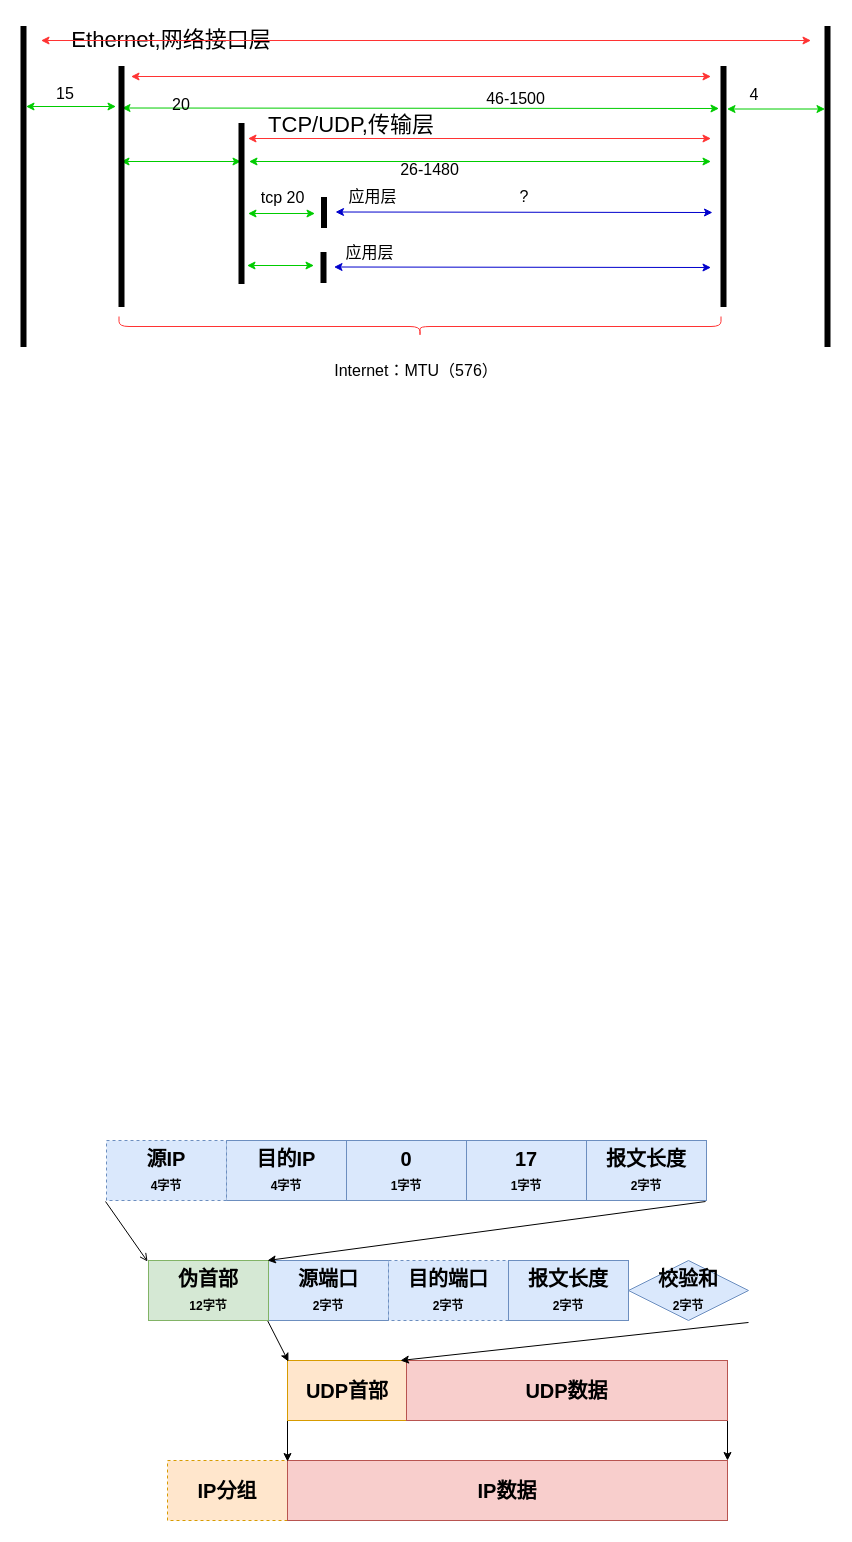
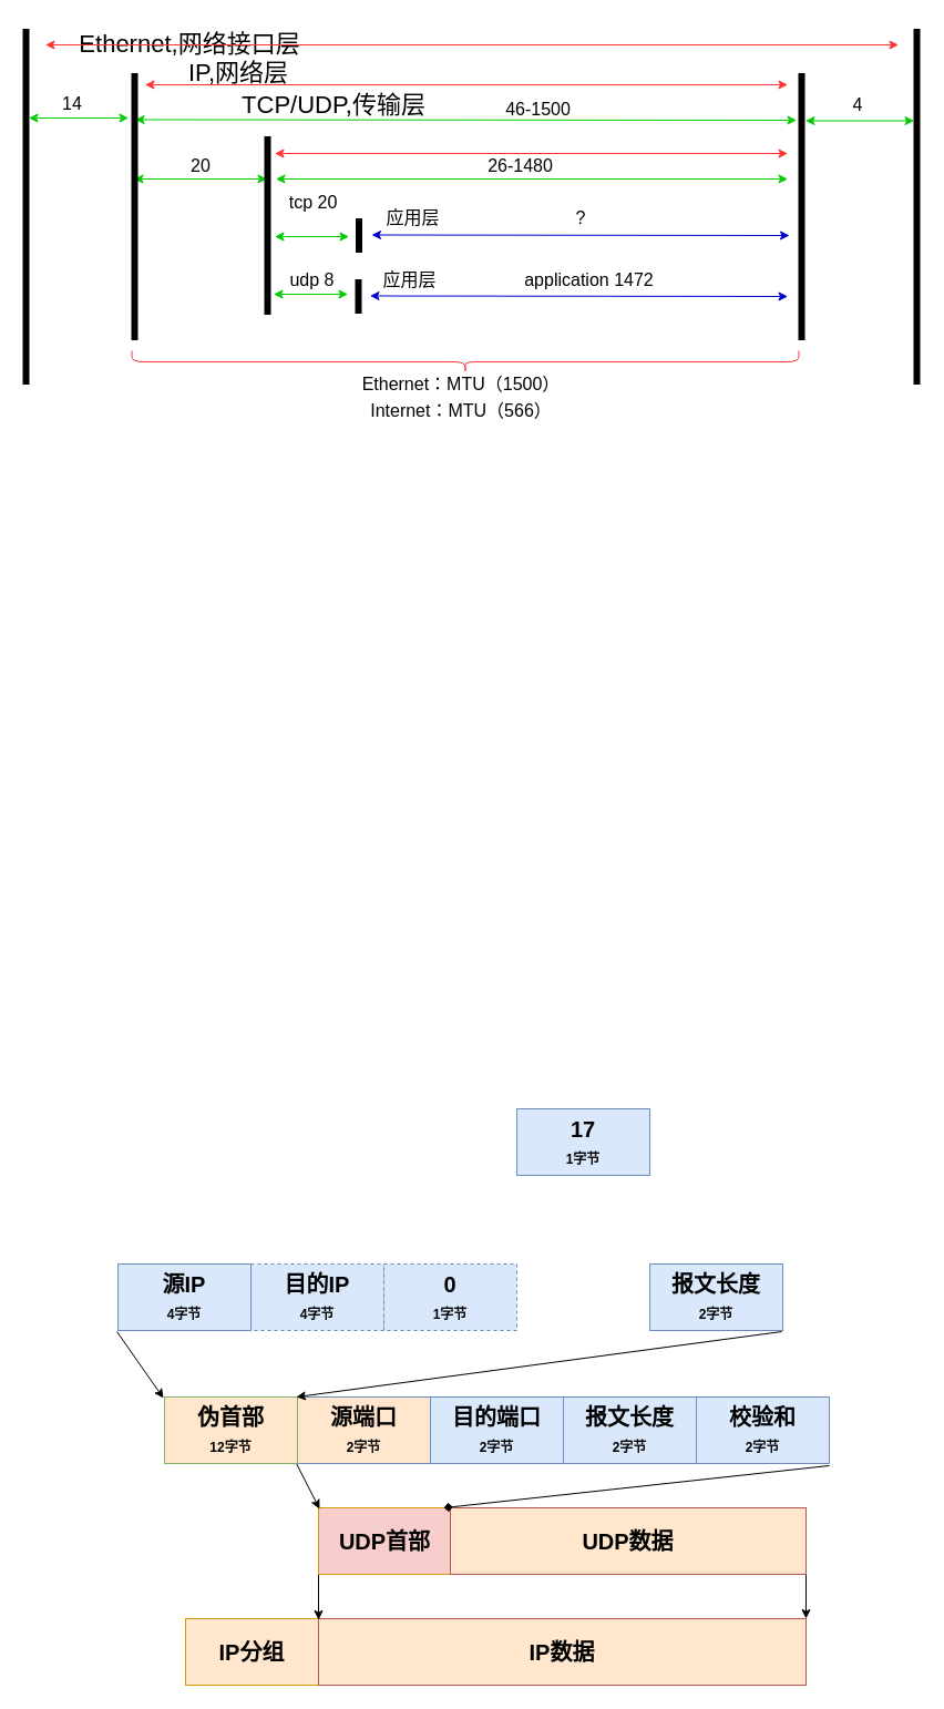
+ <mxCell id="5" value="IP,网络层" style="text;html=1;strokeColor=none;fillColor=none;align=center;verticalAlign=middle;whiteSpace=wrap;rounded=0;fontSize=22;" vertex="1" parent="3"><mxGeometry x="138" y="36" width="112" height="20" as="geometry" /></mxCell>
- <mxCell id="8" value="15" style="text;html=1;strokeColor=none;fillColor=none;align=center;verticalAlign=middle;whiteSpace=wrap;rounded=0;fontSize=16;" vertex="1" parent="3"><mxGeometry x="24.5" y="63" width="40" height="20" as="geometry" /></mxCell>
+ <mxCell id="8" value="14" style="text;html=1;strokeColor=none;fillColor=none;align=center;verticalAlign=middle;whiteSpace=wrap;rounded=0;fontSize=16;" vertex="1" parent="3"><mxGeometry x="24.5" y="63" width="40" height="20" as="geometry" /></mxCell>
- <mxCell id="27" value="4" style="text;html=1;strokeColor=none;fillColor=none;align=center;verticalAlign=middle;whiteSpace=wrap;rounded=0;fontSize=16;" vertex="1" parent="3"><mxGeometry x="713.5" y="64" width="40" height="20" as="geometry" /></mxCell>
+ <mxCell id="27" value="4" style="text;html=1;strokeColor=none;fillColor=none;align=center;verticalAlign=middle;whiteSpace=wrap;rounded=0;fontSize=16;" vertex="1" parent="3"><mxGeometry x="733.5" y="64" width="40" height="20" as="geometry" /></mxCell>
- <mxCell id="9" value="&lt;span&gt;46-1500&lt;/span&gt;" style="text;html=1;strokeColor=none;fillColor=none;align=center;verticalAlign=middle;whiteSpace=wrap;rounded=0;fontSize=16;" vertex="1" parent="3"><mxGeometry x="452.5" y="67.5" width="85" height="20" as="geometry" /></mxCell>
+ <mxCell id="9" value="&lt;span&gt;46-1500&lt;/span&gt;" style="text;html=1;strokeColor=none;fillColor=none;align=center;verticalAlign=middle;whiteSpace=wrap;rounded=0;fontSize=16;" vertex="1" parent="3"><mxGeometry x="422.5" y="67.5" width="85" height="20" as="geometry" /></mxCell>
- <mxCell id="12" value="20" style="text;html=1;strokeColor=none;fillColor=none;align=center;verticalAlign=middle;whiteSpace=wrap;rounded=0;fontSize=16;" vertex="1" parent="3"><mxGeometry x="140" y="74" width="40" height="20" as="geometry" /></mxCell>
+ <mxCell id="12" value="20" style="text;html=1;strokeColor=none;fillColor=none;align=center;verticalAlign=middle;whiteSpace=wrap;rounded=0;fontSize=16;" vertex="1" parent="3"><mxGeometry x="140" y="119" width="40" height="20" as="geometry" /></mxCell>
- <mxCell id="4" value="TCP/UDP,传输层" style="text;html=1;strokeColor=none;fillColor=none;align=center;verticalAlign=middle;whiteSpace=wrap;rounded=0;fontSize=22;" vertex="1" parent="3"><mxGeometry x="240" y="95" width="180" height="20" as="geometry" /></mxCell>
+ <mxCell id="4" value="TCP/UDP,传输层" style="text;html=1;strokeColor=none;fillColor=none;align=center;verticalAlign=middle;whiteSpace=wrap;rounded=0;fontSize=22;" vertex="1" parent="3"><mxGeometry x="190" y="65" width="180" height="20" as="geometry" /></mxCell>
- <mxCell id="14" value="26-1480" style="text;html=1;strokeColor=none;fillColor=none;align=center;verticalAlign=middle;whiteSpace=wrap;rounded=0;fontSize=16;" vertex="1" parent="3"><mxGeometry x="367" y="139" width="83" height="20" as="geometry" /></mxCell>
+ <mxCell id="14" value="26-1480" style="text;html=1;strokeColor=none;fillColor=none;align=center;verticalAlign=middle;whiteSpace=wrap;rounded=0;fontSize=16;" vertex="1" parent="3"><mxGeometry x="407" y="119" width="83" height="20" as="geometry" /></mxCell>
- <mxCell id="34" value="tcp 20" style="text;html=1;strokeColor=none;fillColor=none;align=center;verticalAlign=middle;whiteSpace=wrap;rounded=0;fontSize=16;" vertex="1" parent="3"><mxGeometry x="231.5" y="167" width="61" height="20" as="geometry" /></mxCell>
+ <mxCell id="34" value="tcp 20" style="text;html=1;strokeColor=none;fillColor=none;align=center;verticalAlign=middle;whiteSpace=wrap;rounded=0;fontSize=16;" vertex="1" parent="3"><mxGeometry x="231.5" y="152" width="61" height="20" as="geometry" /></mxCell>
+ <mxCell id="16" value="udp 8" style="text;html=1;strokeColor=none;fillColor=none;align=center;verticalAlign=middle;whiteSpace=wrap;rounded=0;fontSize=16;" vertex="1" parent="3"><mxGeometry x="230" y="222" width="61" height="20" as="geometry" /></mxCell>
+ <mxCell id="17" value="application 1472" style="text;html=1;strokeColor=none;fillColor=none;align=center;verticalAlign=middle;whiteSpace=wrap;rounded=0;fontSize=16;" vertex="1" parent="3"><mxGeometry x="430" y="222" width="161" height="20" as="geometry" /></mxCell>
+ <mxCell id="19" value="Ethernet：MTU（1500）" style="text;html=1;strokeColor=none;fillColor=none;align=center;verticalAlign=middle;whiteSpace=wrap;rounded=0;fontSize=16;" vertex="1" parent="3"><mxGeometry x="240" y="316" width="310" height="20" as="geometry" /></mxCell>
- <mxCell id="39" value="Internet：MTU（576）" style="text;html=1;strokeColor=none;fillColor=none;align=center;verticalAlign=middle;whiteSpace=wrap;rounded=0;fontSize=16;" vertex="1" parent="2"><mxGeometry x="240" y="340" width="310" height="20" as="geometry" /></mxCell>
+ <mxCell id="39" value="Internet：MTU（566）" style="text;html=1;strokeColor=none;fillColor=none;align=center;verticalAlign=middle;whiteSpace=wrap;rounded=0;fontSize=16;" vertex="1" parent="2"><mxGeometry x="240" y="340" width="310" height="20" as="geometry" /></mxCell>
- <mxCell id="57" value="源IP&lt;br&gt;&lt;font style=&quot;font-size: 12px&quot;&gt;4字节&lt;/font&gt;&lt;br&gt;" style="rounded=0;whiteSpace=wrap;html=1;fontSize=20;fontStyle=1;fillColor=#dae8fc;strokeColor=#6c8ebf;dashed=1;" vertex="1" parent="1"><mxGeometry x="106" y="1140" width="120" height="60" as="geometry" /></mxCell>
+ <mxCell id="57" value="源IP&lt;br&gt;&lt;font style=&quot;font-size: 12px&quot;&gt;4字节&lt;/font&gt;&lt;br&gt;" style="rounded=0;whiteSpace=wrap;html=1;fontSize=20;fontStyle=1;fillColor=#dae8fc;strokeColor=#6c8ebf;" vertex="1" parent="1"><mxGeometry x="106" y="1140" width="120" height="60" as="geometry" /></mxCell>
- <mxCell id="53" value="目的IP&lt;br&gt;&lt;font style=&quot;font-size: 12px&quot;&gt;4字节&lt;/font&gt;&lt;br&gt;" style="rounded=0;whiteSpace=wrap;html=1;fontSize=20;fontStyle=1;fillColor=#dae8fc;strokeColor=#6c8ebf;" vertex="1" parent="1"><mxGeometry x="226" y="1140" width="120" height="60" as="geometry" /></mxCell>
+ <mxCell id="53" value="目的IP&lt;br&gt;&lt;font style=&quot;font-size: 12px&quot;&gt;4字节&lt;/font&gt;&lt;br&gt;" style="rounded=0;whiteSpace=wrap;html=1;fontSize=20;fontStyle=1;fillColor=#dae8fc;strokeColor=#6c8ebf;dashed=1;" vertex="1" parent="1"><mxGeometry x="226" y="1140" width="120" height="60" as="geometry" /></mxCell>
- <mxCell id="54" value="0&lt;br&gt;&lt;span&gt;&lt;font style=&quot;font-size: 12px&quot;&gt;1字节&lt;/font&gt;&lt;/span&gt;&lt;br&gt;" style="rounded=0;whiteSpace=wrap;html=1;fontSize=20;fontStyle=1;fillColor=#dae8fc;strokeColor=#6c8ebf;" vertex="1" parent="1"><mxGeometry x="346" y="1140" width="120" height="60" as="geometry" /></mxCell>
+ <mxCell id="54" value="0&lt;br&gt;&lt;span&gt;&lt;font style=&quot;font-size: 12px&quot;&gt;1字节&lt;/font&gt;&lt;/span&gt;&lt;br&gt;" style="rounded=0;whiteSpace=wrap;html=1;fontSize=20;fontStyle=1;fillColor=#dae8fc;strokeColor=#6c8ebf;dashed=1;" vertex="1" parent="1"><mxGeometry x="346" y="1140" width="120" height="60" as="geometry" /></mxCell>
- <mxCell id="55" value="17&lt;br&gt;&lt;font style=&quot;font-size: 12px&quot;&gt;1字节&lt;/font&gt;&lt;br&gt;" style="rounded=0;whiteSpace=wrap;html=1;fontSize=20;fontStyle=1;fillColor=#dae8fc;strokeColor=#6c8ebf;" vertex="1" parent="1"><mxGeometry x="466" y="1140" width="120" height="60" as="geometry" /></mxCell>
+ <mxCell id="55" value="17&lt;br&gt;&lt;font style=&quot;font-size: 12px&quot;&gt;1字节&lt;/font&gt;&lt;br&gt;" style="rounded=0;whiteSpace=wrap;html=1;fontSize=20;fontStyle=1;fillColor=#dae8fc;strokeColor=#6c8ebf;" vertex="1" parent="1"><mxGeometry x="466" y="1000" width="120" height="60" as="geometry" /></mxCell>
- <mxCell id="58" value="" style="endArrow=open;html=1;fontSize=20;entryX=-0.008;entryY=0.017;entryDx=0;entryDy=0;entryPerimeter=0;exitX=-0.008;exitY=1.017;exitDx=0;exitDy=0;exitPerimeter=0;" edge="1" parent="1" source="57" target="52"><mxGeometry width="50" height="50" relative="1" as="geometry"><mxPoint x="117" y="1210" as="sourcePoint" /><mxPoint x="298" y="1371" as="targetPoint" /></mxGeometry></mxCell>
+ <mxCell id="58" value="" style="endArrow=classic;html=1;fontSize=20;entryX=-0.008;entryY=0.017;entryDx=0;entryDy=0;entryPerimeter=0;exitX=-0.008;exitY=1.017;exitDx=0;exitDy=0;exitPerimeter=0;" edge="1" parent="1" source="57" target="52"><mxGeometry width="50" height="50" relative="1" as="geometry"><mxPoint x="117" y="1210" as="sourcePoint" /><mxPoint x="298" y="1371" as="targetPoint" /></mxGeometry></mxCell>
- <mxCell id="52" value="伪首部&lt;br&gt;&lt;font style=&quot;font-size: 12px&quot;&gt;12字节&lt;/font&gt;&lt;br&gt;" style="rounded=0;whiteSpace=wrap;html=1;fontSize=20;fontStyle=1;fillColor=#d5e8d4;strokeColor=#82b366;" vertex="1" parent="1"><mxGeometry x="148" y="1260" width="120" height="60" as="geometry" /></mxCell>
+ <mxCell id="52" value="伪首部&lt;br&gt;&lt;font style=&quot;font-size: 12px&quot;&gt;12字节&lt;/font&gt;&lt;br&gt;" style="rounded=0;whiteSpace=wrap;html=1;fontSize=20;fontStyle=1;fillColor=#ffe6cc;strokeColor=#82b366;" vertex="1" parent="1"><mxGeometry x="148" y="1260" width="120" height="60" as="geometry" /></mxCell>
- <mxCell id="47" value="源端口&lt;br&gt;&lt;font style=&quot;font-size: 12px&quot;&gt;2字节&lt;/font&gt;&lt;br&gt;" style="rounded=0;whiteSpace=wrap;html=1;fontSize=20;fontStyle=1;fillColor=#dae8fc;strokeColor=#6c8ebf;" vertex="1" parent="1"><mxGeometry x="268" y="1260" width="120" height="60" as="geometry" /></mxCell>
+ <mxCell id="47" value="源端口&lt;br&gt;&lt;font style=&quot;font-size: 12px&quot;&gt;2字节&lt;/font&gt;&lt;br&gt;" style="rounded=0;whiteSpace=wrap;html=1;fontSize=20;fontStyle=1;fillColor=#ffe6cc;strokeColor=#6c8ebf;" vertex="1" parent="1"><mxGeometry x="268" y="1260" width="120" height="60" as="geometry" /></mxCell>
- <mxCell id="48" value="目的端口&lt;br&gt;&lt;span&gt;&lt;font style=&quot;font-size: 12px&quot;&gt;2字节&lt;/font&gt;&lt;/span&gt;&lt;br&gt;" style="rounded=0;whiteSpace=wrap;html=1;fontSize=20;fontStyle=1;fillColor=#dae8fc;strokeColor=#6c8ebf;dashed=1;" vertex="1" parent="1"><mxGeometry x="388" y="1260" width="120" height="60" as="geometry" /></mxCell>
+ <mxCell id="48" value="目的端口&lt;br&gt;&lt;span&gt;&lt;font style=&quot;font-size: 12px&quot;&gt;2字节&lt;/font&gt;&lt;/span&gt;&lt;br&gt;" style="rounded=0;whiteSpace=wrap;html=1;fontSize=20;fontStyle=1;fillColor=#dae8fc;strokeColor=#6c8ebf;" vertex="1" parent="1"><mxGeometry x="388" y="1260" width="120" height="60" as="geometry" /></mxCell>
- <mxCell id="50" value="校验和&lt;br&gt;&lt;font style=&quot;font-size: 12px&quot;&gt;2字节&lt;/font&gt;&lt;br&gt;" style="rhombus;whiteSpace=wrap;html=1;fontSize=20;fontStyle=1;fillColor=#dae8fc;strokeColor=#6c8ebf;" vertex="1" parent="1"><mxGeometry x="628" y="1260" width="120" height="60" as="geometry" /></mxCell>
+ <mxCell id="50" value="校验和&lt;br&gt;&lt;font style=&quot;font-size: 12px&quot;&gt;2字节&lt;/font&gt;&lt;br&gt;" style="rounded=0;whiteSpace=wrap;html=1;fontSize=20;fontStyle=1;fillColor=#dae8fc;strokeColor=#6c8ebf;" vertex="1" parent="1"><mxGeometry x="628" y="1260" width="120" height="60" as="geometry" /></mxCell>
- <mxCell id="51" value="" style="endArrow=classic;html=1;fontSize=20;exitX=1;exitY=1.033;exitDx=0;exitDy=0;exitPerimeter=0;entryX=0.942;entryY=0;entryDx=0;entryDy=0;entryPerimeter=0;" edge="1" parent="1" source="50" target="44"><mxGeometry width="50" height="50" relative="1" as="geometry"><mxPoint x="277" y="1330" as="sourcePoint" /><mxPoint x="407" y="1360" as="targetPoint" /></mxGeometry></mxCell>
+ <mxCell id="51" value="" style="endArrow=diamond;html=1;fontSize=20;exitX=1;exitY=1.033;exitDx=0;exitDy=0;exitPerimeter=0;entryX=0.942;entryY=0;entryDx=0;entryDy=0;entryPerimeter=0;" edge="1" parent="1" source="50" target="44"><mxGeometry width="50" height="50" relative="1" as="geometry"><mxPoint x="277" y="1330" as="sourcePoint" /><mxPoint x="407" y="1360" as="targetPoint" /></mxGeometry></mxCell>
- <mxCell id="44" value="UDP首部" style="rounded=0;whiteSpace=wrap;html=1;fontSize=20;fontStyle=1;fillColor=#ffe6cc;strokeColor=#d79b00;" vertex="1" parent="1"><mxGeometry x="287" y="1360" width="120" height="60" as="geometry" /></mxCell>
+ <mxCell id="44" value="UDP首部" style="rounded=0;whiteSpace=wrap;html=1;fontSize=20;fontStyle=1;fillColor=#f8cecc;strokeColor=#d79b00;" vertex="1" parent="1"><mxGeometry x="287" y="1360" width="120" height="60" as="geometry" /></mxCell>
- <mxCell id="45" value="UDP数据" style="rounded=0;whiteSpace=wrap;html=1;fontSize=20;fontStyle=1;fillColor=#f8cecc;strokeColor=#b85450;" vertex="1" parent="1"><mxGeometry x="406" y="1360" width="321" height="60" as="geometry" /></mxCell>
+ <mxCell id="45" value="UDP数据" style="rounded=0;whiteSpace=wrap;html=1;fontSize=20;fontStyle=1;fillColor=#ffe6cc;strokeColor=#b85450;" vertex="1" parent="1"><mxGeometry x="406" y="1360" width="321" height="60" as="geometry" /></mxCell>
- <mxCell id="40" value="IP分组" style="rounded=0;whiteSpace=wrap;html=1;fontSize=20;fontStyle=1;fillColor=#ffe6cc;strokeColor=#d79b00;dashed=1;" vertex="1" parent="1"><mxGeometry x="167" y="1460" width="120" height="60" as="geometry" /></mxCell>
+ <mxCell id="40" value="IP分组" style="rounded=0;whiteSpace=wrap;html=1;fontSize=20;fontStyle=1;fillColor=#ffe6cc;strokeColor=#d79b00;" vertex="1" parent="1"><mxGeometry x="167" y="1460" width="120" height="60" as="geometry" /></mxCell>
- <mxCell id="41" value="IP数据" style="rounded=0;whiteSpace=wrap;html=1;fontSize=20;fontStyle=1;fillColor=#f8cecc;strokeColor=#b85450;" vertex="1" parent="1"><mxGeometry x="287" y="1460" width="440" height="60" as="geometry" /></mxCell>
+ <mxCell id="41" value="IP数据" style="rounded=0;whiteSpace=wrap;html=1;fontSize=20;fontStyle=1;fillColor=#ffe6cc;strokeColor=#b85450;" vertex="1" parent="1"><mxGeometry x="287" y="1460" width="440" height="60" as="geometry" /></mxCell>
